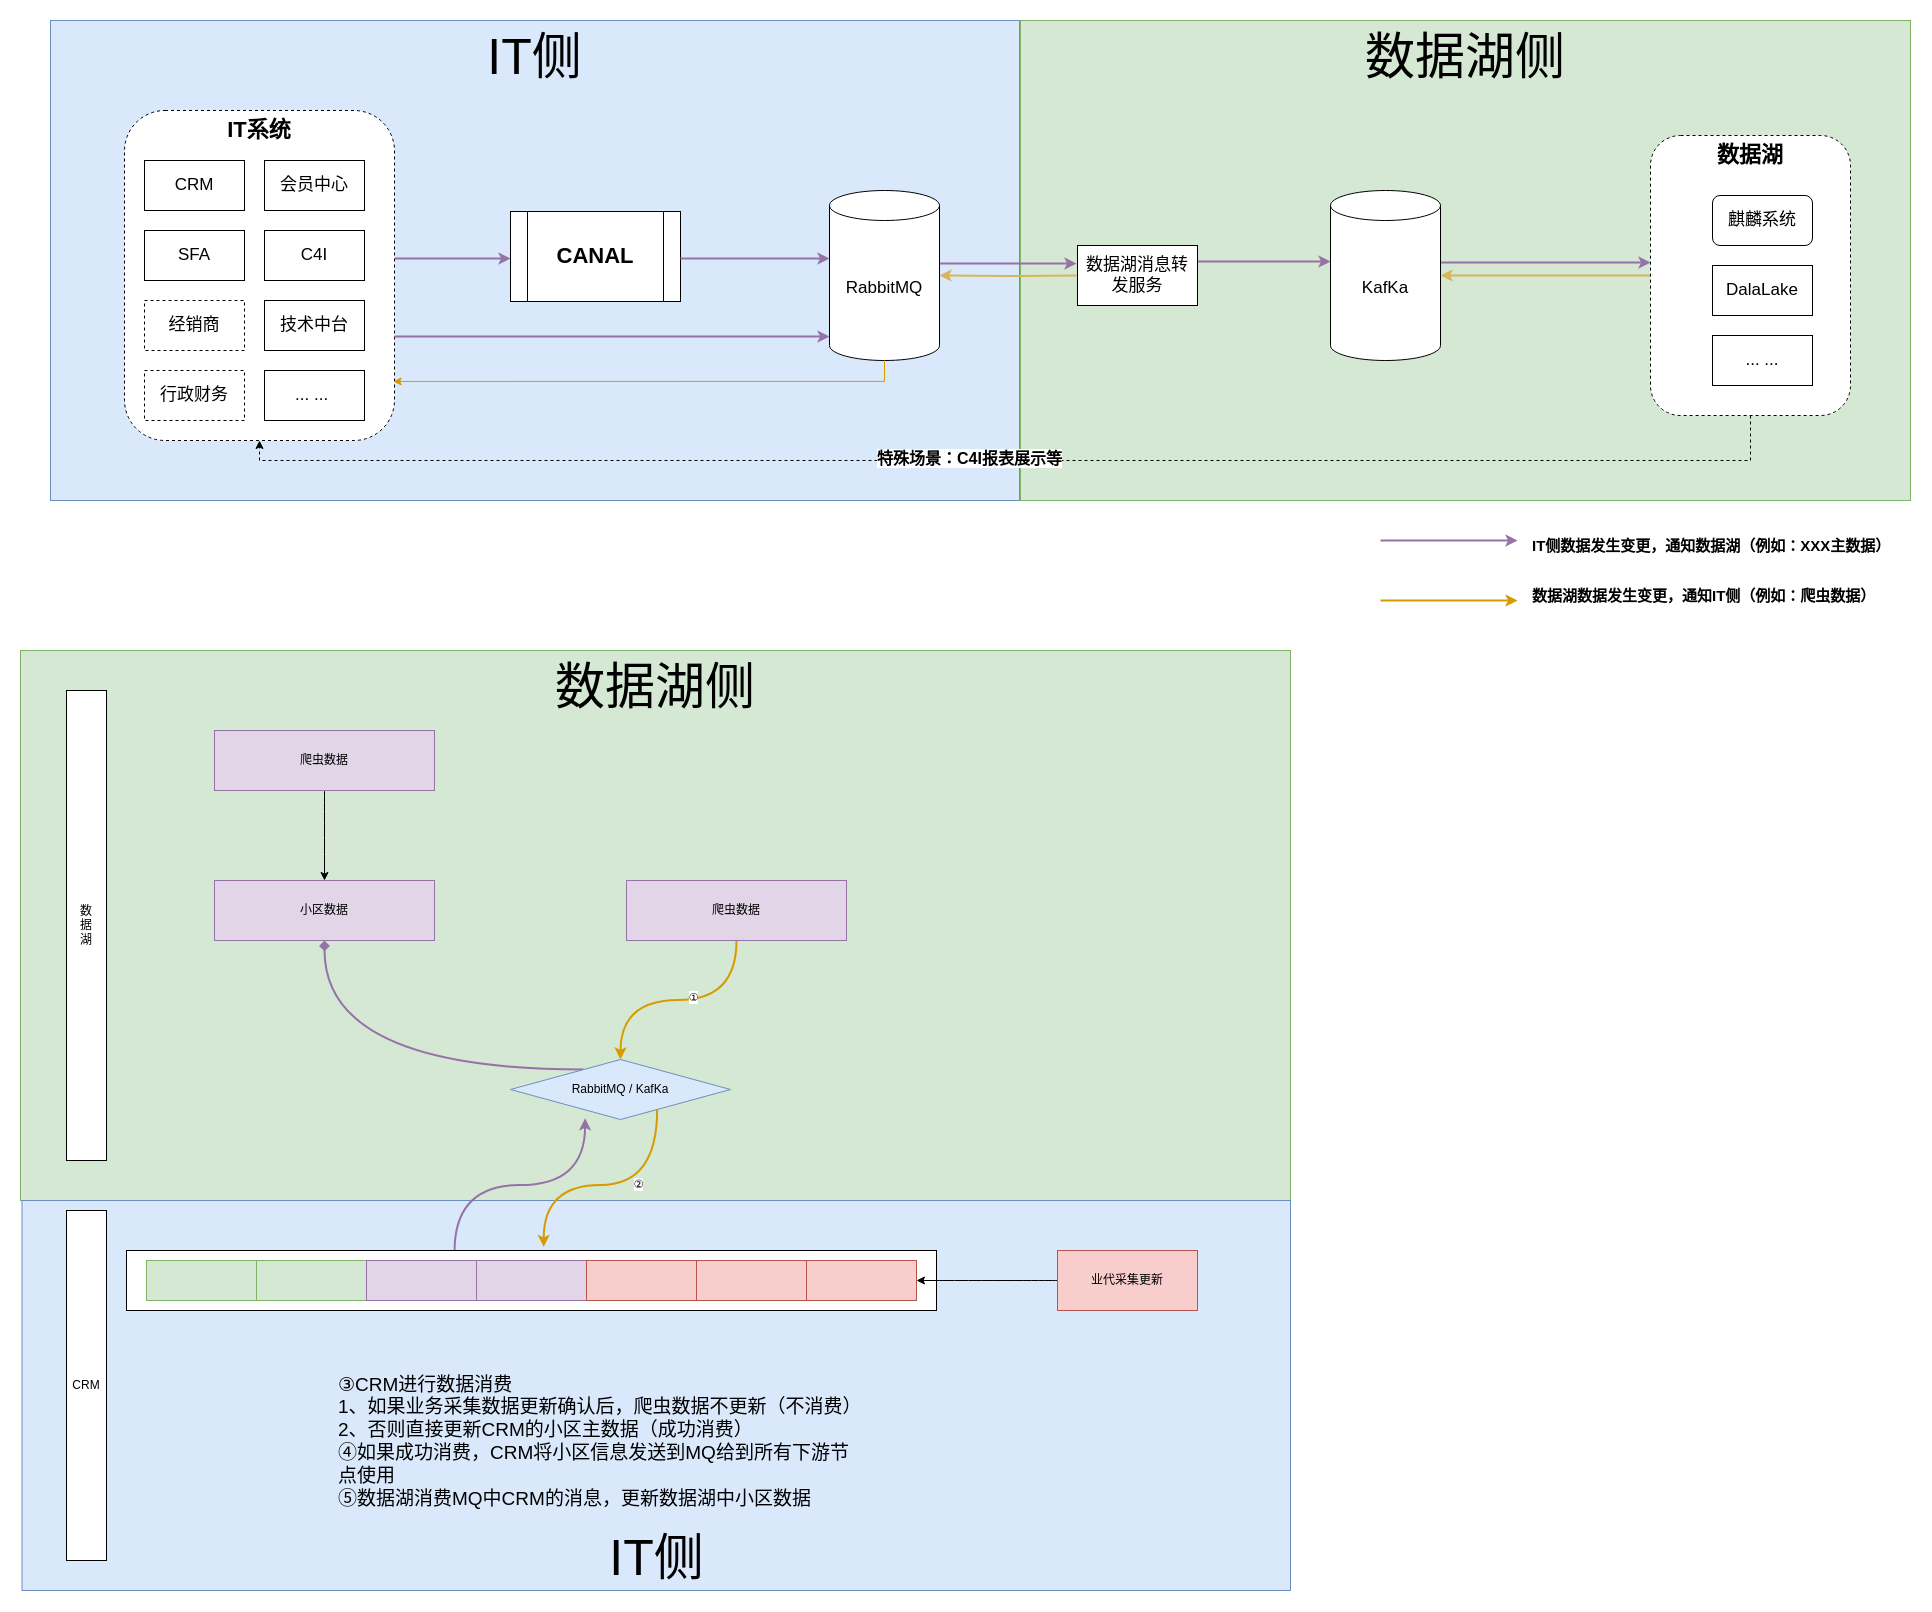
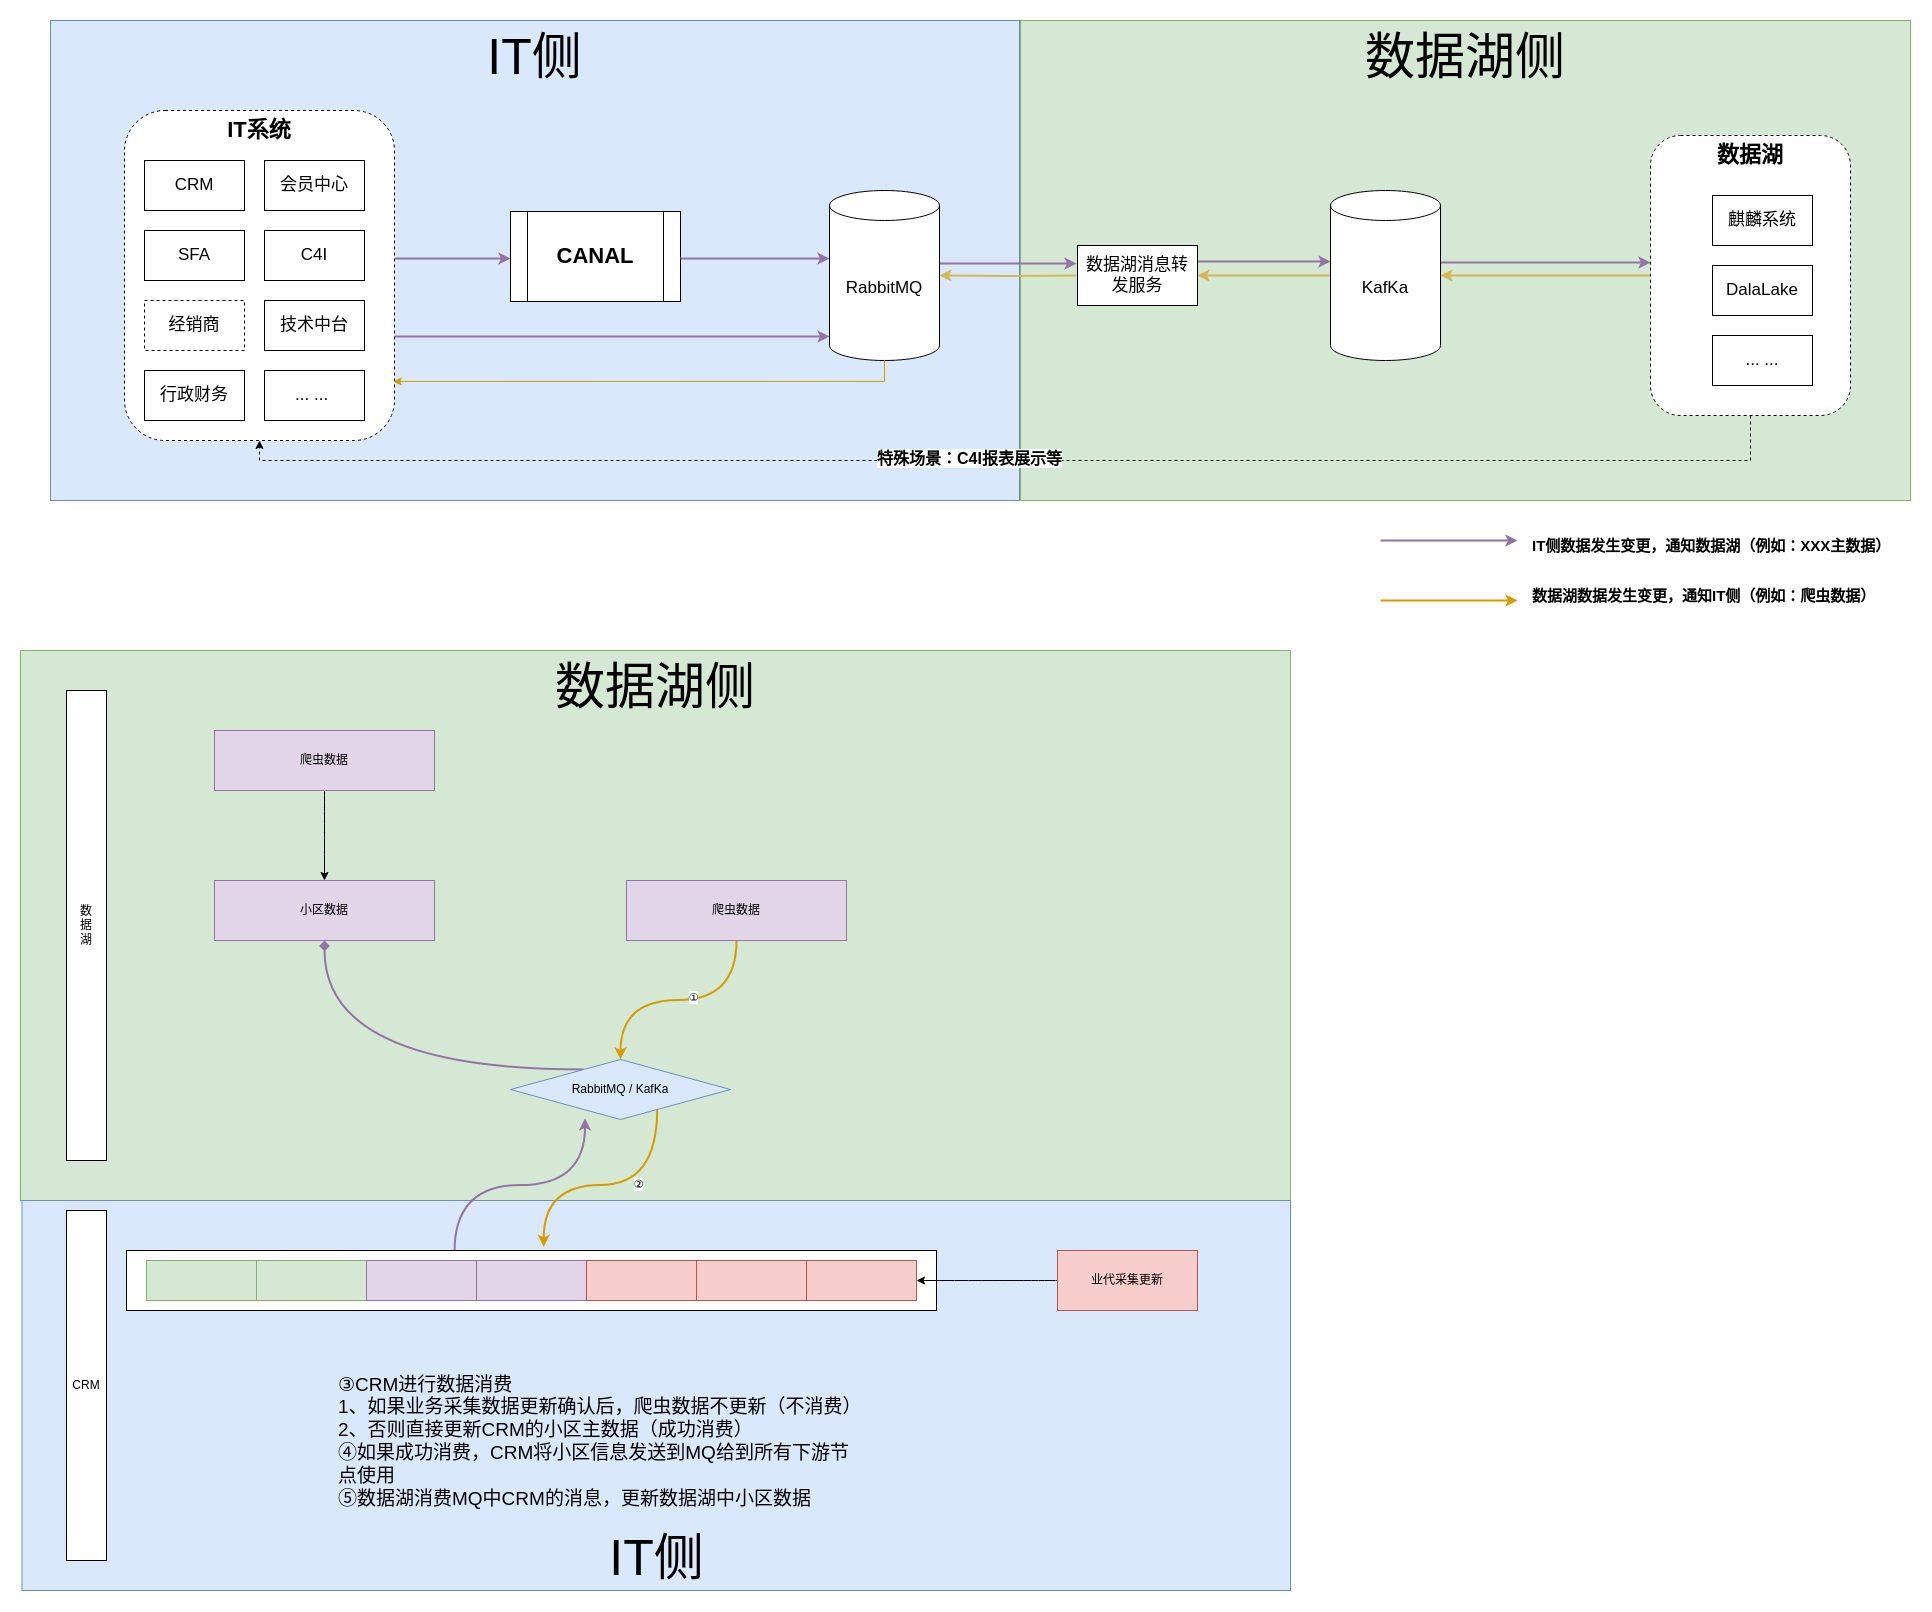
- <mxCell id="28" value="麒麟系统" style="whiteSpace=wrap;html=1;fontSize=17;rounded=1;" vertex="1" parent="1"><mxGeometry x="1712" y="195" width="100" height="50" as="geometry" /></mxCell>
+ <mxCell id="28" value="麒麟系统" style="rounded=0;whiteSpace=wrap;html=1;fontSize=17;" vertex="1" parent="1"><mxGeometry x="1712" y="195" width="100" height="50" as="geometry" /></mxCell>
+ <mxCell id="22" style="edgeStyle=orthogonalEdgeStyle;rounded=0;orthogonalLoop=1;jettySize=auto;html=1;exitX=0;exitY=0.5;exitDx=0;exitDy=0;exitPerimeter=0;fillColor=#fff2cc;strokeColor=#d6b656;strokeWidth=2;fontSize=17;" edge="1" parent="1" source="23" target="20"><mxGeometry relative="1" as="geometry" /></mxCell>
- <mxCell id="15" value="行政财务" style="rounded=0;whiteSpace=wrap;html=1;fontSize=17;dashed=1;" vertex="1" parent="1"><mxGeometry x="144" y="370" width="100" height="50" as="geometry" /></mxCell>
+ <mxCell id="15" value="行政财务" style="rounded=0;whiteSpace=wrap;html=1;fontSize=17;" vertex="1" parent="1"><mxGeometry x="144" y="370" width="100" height="50" as="geometry" /></mxCell>
